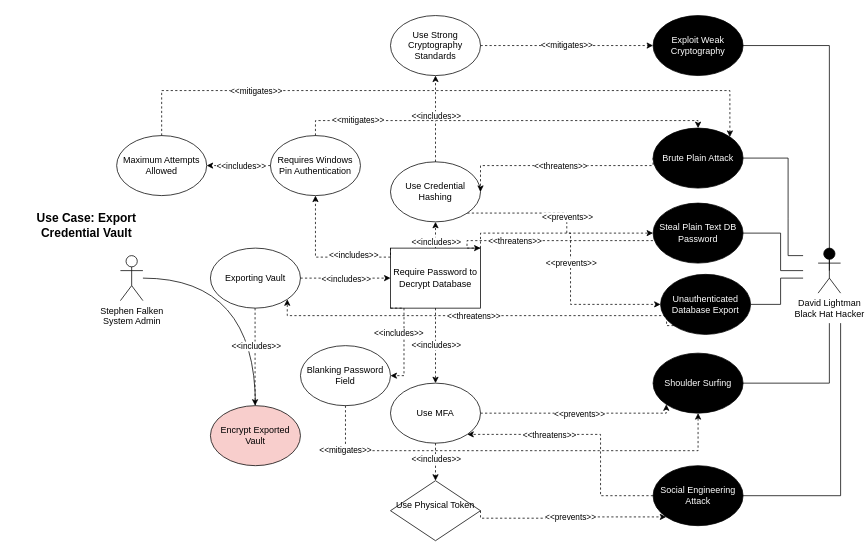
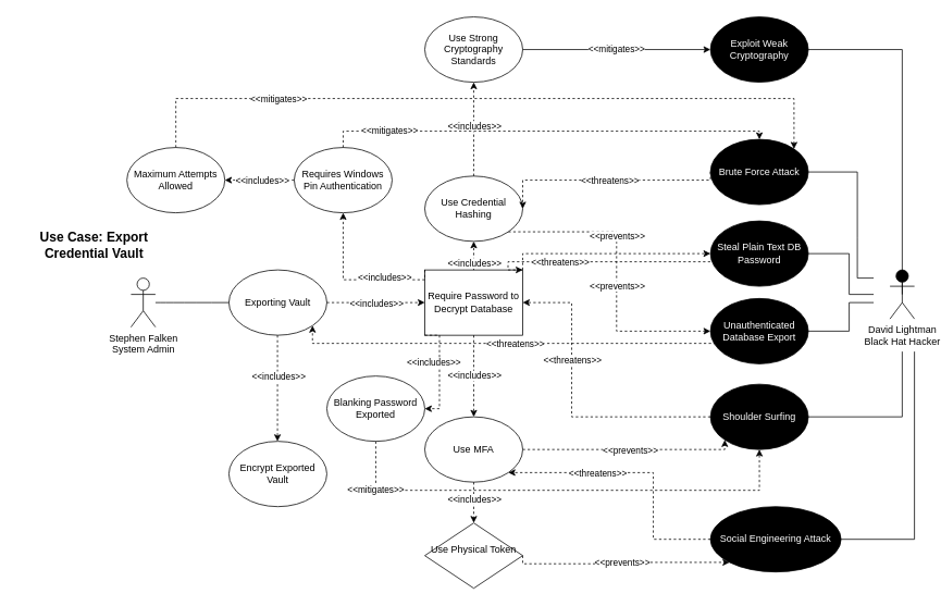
- <mxCell id="20" value="&amp;lt;&amp;lt;mitigates&amp;gt;&amp;gt;" style="edgeStyle=orthogonalEdgeStyle;rounded=0;orthogonalLoop=1;jettySize=auto;html=1;exitX=1;exitY=0.5;exitDx=0;exitDy=0;dashed=1;entryX=0;entryY=0.5;entryDx=0;entryDy=0;" parent="1" source="17" target="62" edge="1"><mxGeometry relative="1" as="geometry"><Array as="points" /><mxPoint x="620" y="330" as="sourcePoint" /><mxPoint x="930" y="250" as="targetPoint" /></mxGeometry></mxCell>
+ <mxCell id="20" value="&amp;lt;&amp;lt;mitigates&amp;gt;&amp;gt;" style="edgeStyle=orthogonalEdgeStyle;rounded=0;orthogonalLoop=1;jettySize=auto;html=1;exitX=1;exitY=0.5;exitDx=0;exitDy=0;dashed=0;entryX=0;entryY=0.5;entryDx=0;entryDy=0;" parent="1" source="17" target="62" edge="1"><mxGeometry relative="1" as="geometry"><Array as="points" /><mxPoint x="620" y="330" as="sourcePoint" /><mxPoint x="930" y="250" as="targetPoint" /></mxGeometry></mxCell>
- <mxCell id="13" value="&lt;font color=&quot;#FFFFFF&quot;&gt;Brute Plain Attack&lt;br&gt;&lt;/font&gt;" style="ellipse;whiteSpace=wrap;html=1;fillColor=#000000;" parent="1" vertex="1"><mxGeometry x="870" y="170" width="120" height="80" as="geometry" /></mxCell>
+ <mxCell id="13" value="&lt;font color=&quot;#FFFFFF&quot;&gt;Brute Force Attack&lt;br&gt;&lt;/font&gt;" style="ellipse;whiteSpace=wrap;html=1;fillColor=#000000;" parent="1" vertex="1"><mxGeometry x="870" y="170" width="120" height="80" as="geometry" /></mxCell>
- <mxCell id="43" value="&lt;font color=&quot;#FFFFFF&quot;&gt;Unauthenticated Database Export&lt;br&gt;&lt;/font&gt;" style="ellipse;whiteSpace=wrap;html=1;fillColor=#000000;" parent="1" vertex="1"><mxGeometry x="880" y="365" width="120" height="80" as="geometry" /></mxCell>
+ <mxCell id="43" value="&lt;font color=&quot;#FFFFFF&quot;&gt;Unauthenticated Database Export&lt;br&gt;&lt;/font&gt;" style="ellipse;whiteSpace=wrap;html=1;fillColor=#000000;" parent="1" vertex="1"><mxGeometry x="870" y="365" width="120" height="80" as="geometry" /></mxCell>
- <mxCell id="2" style="edgeStyle=orthogonalEdgeStyle;curved=1;rounded=0;orthogonalLoop=1;jettySize=auto;html=1;endArrow=none;endFill=0;" parent="1" source="3" target="64" edge="1"><mxGeometry relative="1" as="geometry" /></mxCell>
+ <mxCell id="2" style="edgeStyle=orthogonalEdgeStyle;curved=1;rounded=0;orthogonalLoop=1;jettySize=auto;html=1;entryX=0;entryY=0.5;entryDx=0;entryDy=0;endArrow=none;endFill=0;" parent="1" source="3" target="4" edge="1"><mxGeometry relative="1" as="geometry" /></mxCell>
+ <mxCell id="23" style="edgeStyle=orthogonalEdgeStyle;rounded=0;orthogonalLoop=1;jettySize=auto;html=1;exitX=0;exitY=0.5;exitDx=0;exitDy=0;entryX=1;entryY=0.5;entryDx=0;entryDy=0;dashed=1;" parent="1" source="21" target="7" edge="1"><mxGeometry relative="1" as="geometry"><mxPoint x="860" y="310" as="sourcePoint" /><mxPoint x="380" y="360" as="targetPoint" /><Array as="points"><mxPoint x="700" y="510" /><mxPoint x="700" y="370" /></Array></mxGeometry></mxCell>
+ <mxCell id="24" value="&amp;lt;&amp;lt;threatens&amp;gt;&amp;gt;" style="edgeLabel;html=1;align=center;verticalAlign=middle;resizable=0;points=[];" parent="23" vertex="1" connectable="0"><mxGeometry x="0.372" y="2" relative="1" as="geometry"><mxPoint x="2" y="14" as="offset" /></mxGeometry></mxCell>
- <mxCell id="38" value="Blanking Password Field" style="ellipse;whiteSpace=wrap;html=1;" parent="1" vertex="1"><mxGeometry x="400" y="460" width="120" height="80" as="geometry" /></mxCell>
+ <mxCell id="38" value="Blanking Password Exported" style="ellipse;whiteSpace=wrap;html=1;" parent="1" vertex="1"><mxGeometry x="400" y="460" width="120" height="80" as="geometry" /></mxCell>
- <mxCell id="64" value="Encrypt Exported Vault" style="ellipse;whiteSpace=wrap;html=1;fillColor=#f8cecc;" parent="1" vertex="1"><mxGeometry x="280" y="540" width="120" height="80" as="geometry" /></mxCell>
+ <mxCell id="64" value="Encrypt Exported Vault" style="ellipse;whiteSpace=wrap;html=1;" parent="1" vertex="1"><mxGeometry x="280" y="540" width="120" height="80" as="geometry" /></mxCell>
- <mxCell id="56" value="&lt;font color=&quot;#FFFFFF&quot;&gt;Social Engineering Attack&lt;br&gt;&lt;/font&gt;" style="ellipse;whiteSpace=wrap;html=1;fillColor=#000000;" parent="1" vertex="1"><mxGeometry x="870" y="620" width="120" height="80" as="geometry" /></mxCell>
+ <mxCell id="56" value="&lt;font color=&quot;#FFFFFF&quot;&gt;Social Engineering Attack&lt;br&gt;&lt;/font&gt;" style="ellipse;whiteSpace=wrap;html=1;fillColor=#000000;" parent="1" vertex="1"><mxGeometry x="870" y="620" width="160" height="80" as="geometry" /></mxCell>
